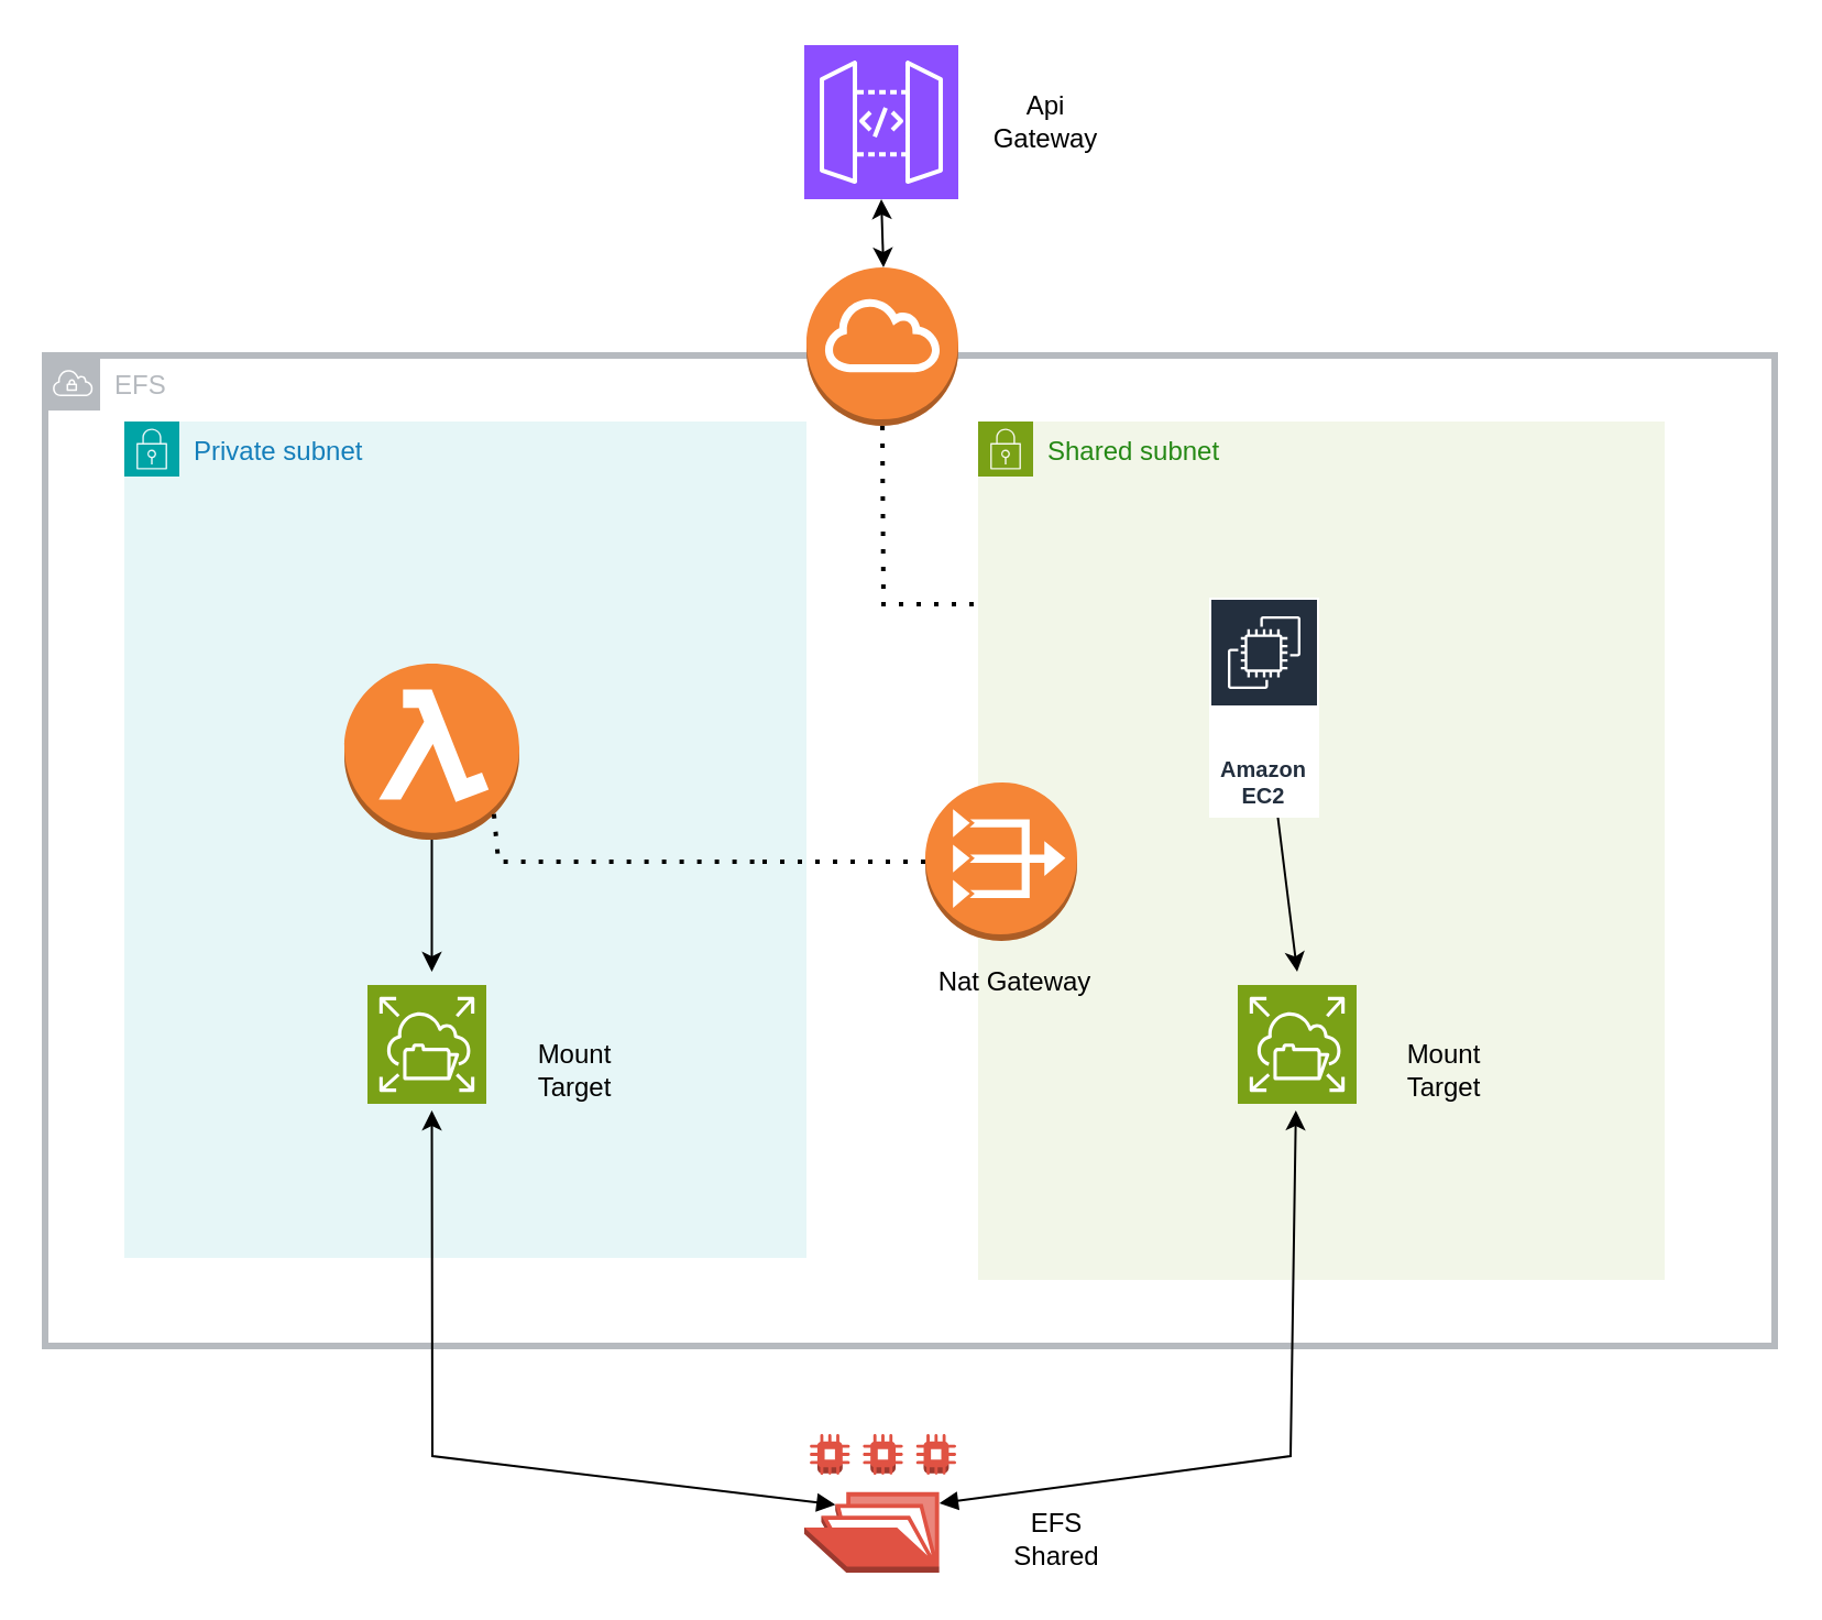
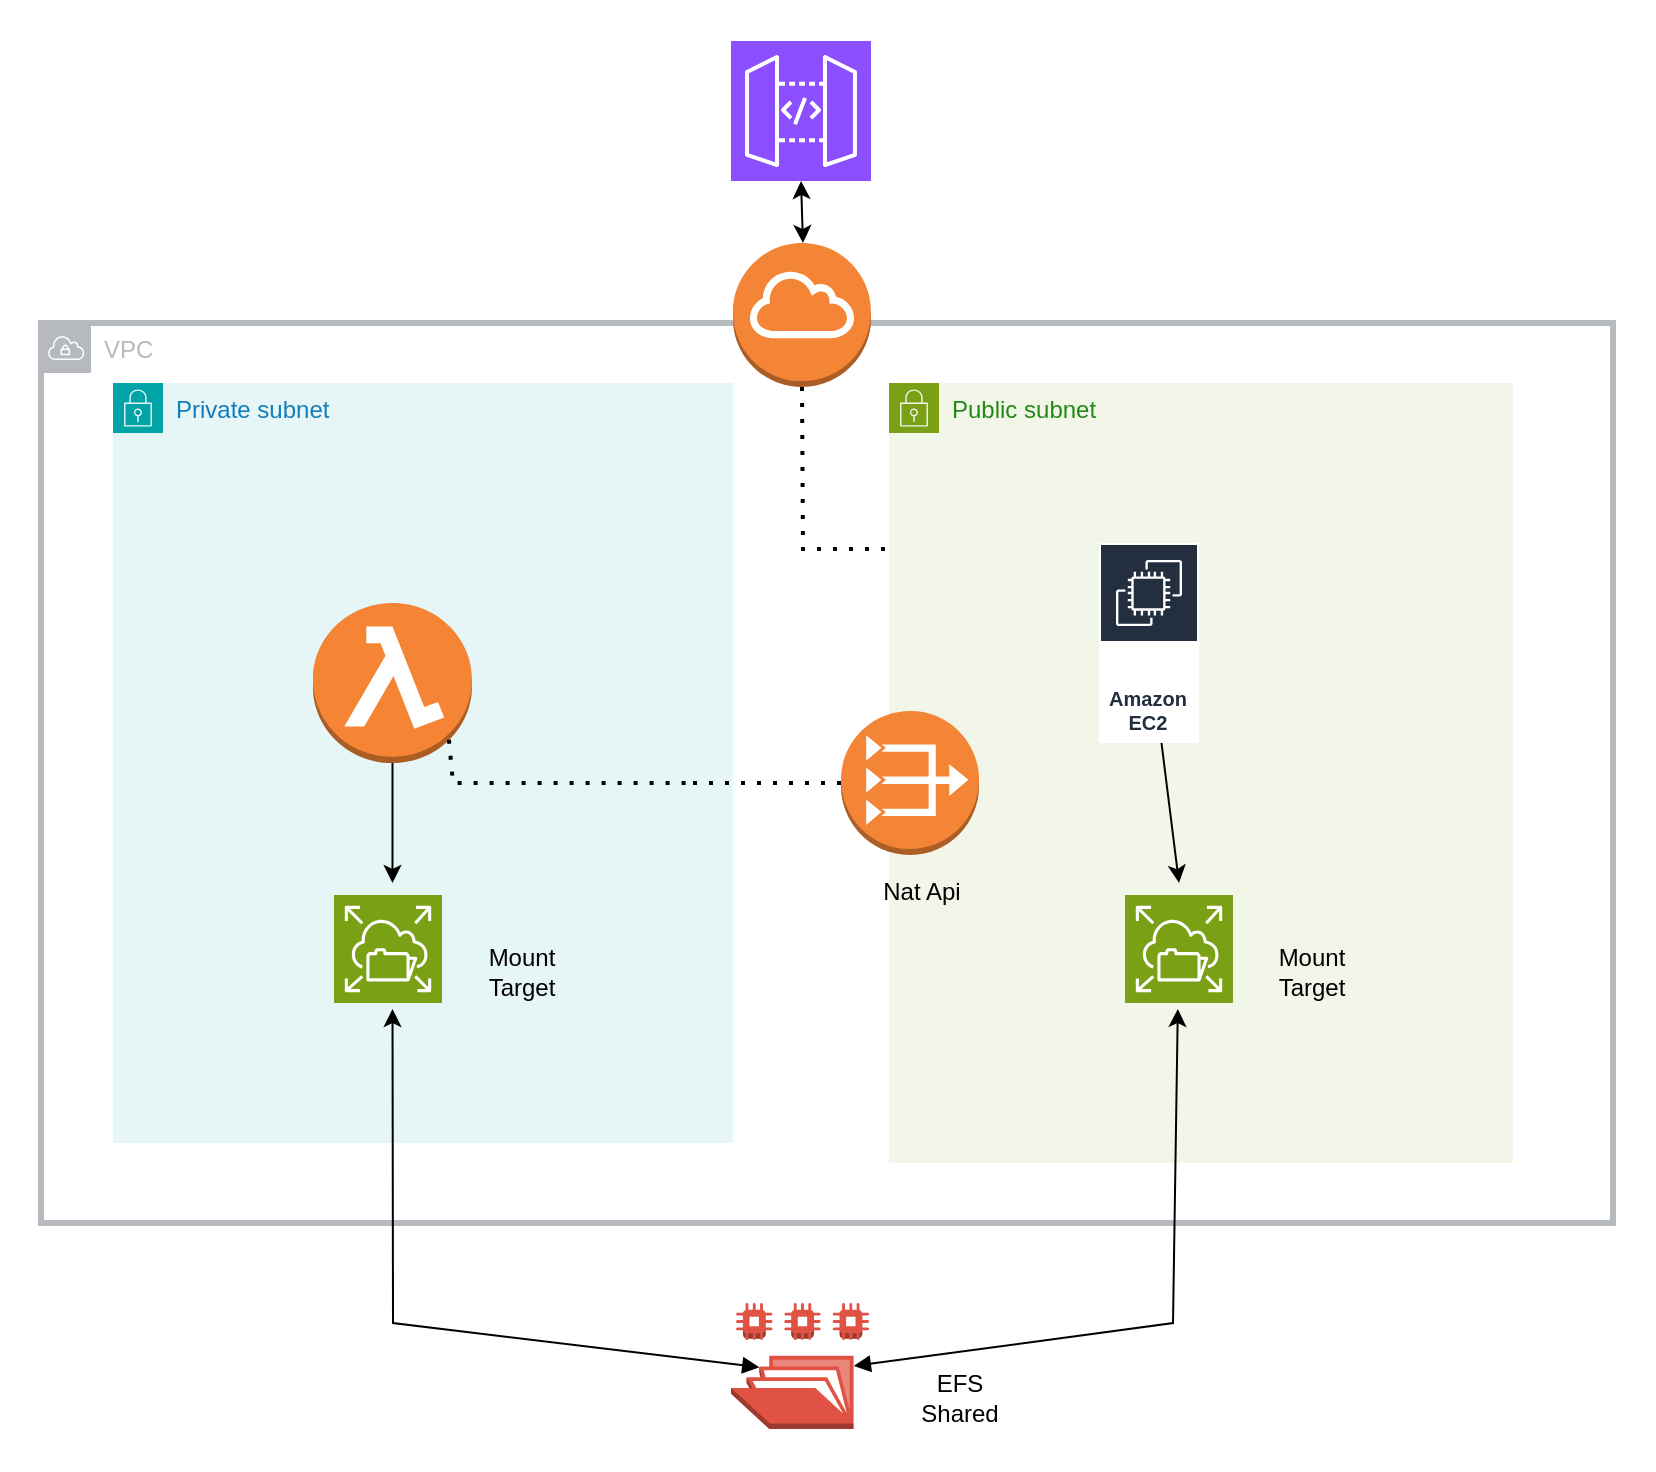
- <mxCell id="22" value="Api Gateway" style="text;html=1;align=center;verticalAlign=middle;whiteSpace=wrap;rounded=0;" vertex="1" parent="1"><mxGeometry x="445" y="40" width="60" height="30" as="geometry" /></mxCell>
- <mxCell id="2" value="EFS" style="sketch=0;outlineConnect=0;gradientColor=none;html=1;whiteSpace=wrap;fontSize=12;fontStyle=0;shape=mxgraph.aws4.group;grIcon=mxgraph.aws4.group_vpc;strokeColor=#B6BABF;fillColor=none;verticalAlign=top;align=left;spacingLeft=30;fontColor=#B6BABF;dashed=0;strokeWidth=3;" parent="1" vertex="1"><mxGeometry x="20" y="161" width="786" height="450" as="geometry" /></mxCell>
+ <mxCell id="2" value="VPC" style="sketch=0;outlineConnect=0;gradientColor=none;html=1;whiteSpace=wrap;fontSize=12;fontStyle=0;shape=mxgraph.aws4.group;grIcon=mxgraph.aws4.group_vpc;strokeColor=#B6BABF;fillColor=none;verticalAlign=top;align=left;spacingLeft=30;fontColor=#B6BABF;dashed=0;strokeWidth=3;" parent="1" vertex="1"><mxGeometry x="20" y="161" width="786" height="450" as="geometry" /></mxCell>
- <mxCell id="13" value="Shared subnet" style="points=[[0,0],[0.25,0],[0.5,0],[0.75,0],[1,0],[1,0.25],[1,0.5],[1,0.75],[1,1],[0.75,1],[0.5,1],[0.25,1],[0,1],[0,0.75],[0,0.5],[0,0.25]];outlineConnect=0;gradientColor=none;html=1;whiteSpace=wrap;fontSize=12;fontStyle=0;container=1;pointerEvents=0;collapsible=0;recursiveResize=0;shape=mxgraph.aws4.group;grIcon=mxgraph.aws4.group_security_group;grStroke=0;strokeColor=#7AA116;fillColor=#F2F6E8;verticalAlign=top;align=left;spacingLeft=30;fontColor=#248814;dashed=0;" parent="1" vertex="1"><mxGeometry x="444" y="191" width="312" height="390" as="geometry" /></mxCell>
+ <mxCell id="13" value="Public subnet" style="points=[[0,0],[0.25,0],[0.5,0],[0.75,0],[1,0],[1,0.25],[1,0.5],[1,0.75],[1,1],[0.75,1],[0.5,1],[0.25,1],[0,1],[0,0.75],[0,0.5],[0,0.25]];outlineConnect=0;gradientColor=none;html=1;whiteSpace=wrap;fontSize=12;fontStyle=0;container=1;pointerEvents=0;collapsible=0;recursiveResize=0;shape=mxgraph.aws4.group;grIcon=mxgraph.aws4.group_security_group;grStroke=0;strokeColor=#7AA116;fillColor=#F2F6E8;verticalAlign=top;align=left;spacingLeft=30;fontColor=#248814;dashed=0;" parent="1" vertex="1"><mxGeometry x="444" y="191" width="312" height="390" as="geometry" /></mxCell>
- <mxCell id="21" value="Nat Gateway" style="text;html=1;align=center;verticalAlign=middle;whiteSpace=wrap;rounded=0;" parent="1" vertex="1"><mxGeometry x="406" y="431" width="110" height="30" as="geometry" /></mxCell>
+ <mxCell id="21" value="Nat Api" style="text;html=1;align=center;verticalAlign=middle;whiteSpace=wrap;rounded=0;" parent="1" vertex="1"><mxGeometry x="406" y="431" width="110" height="30" as="geometry" /></mxCell>
